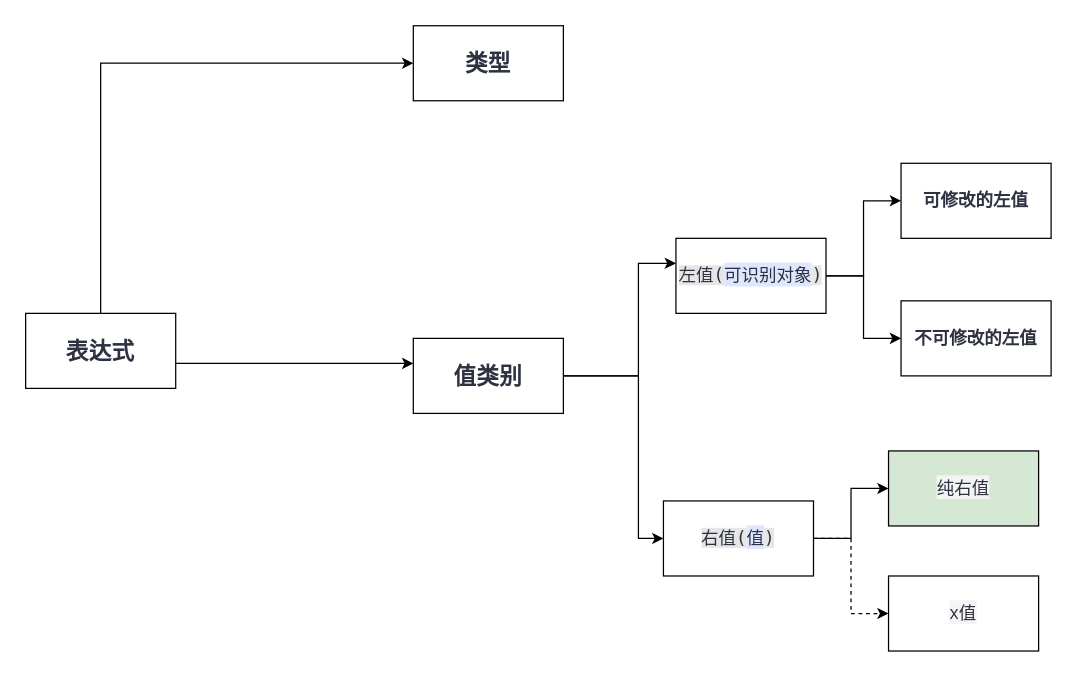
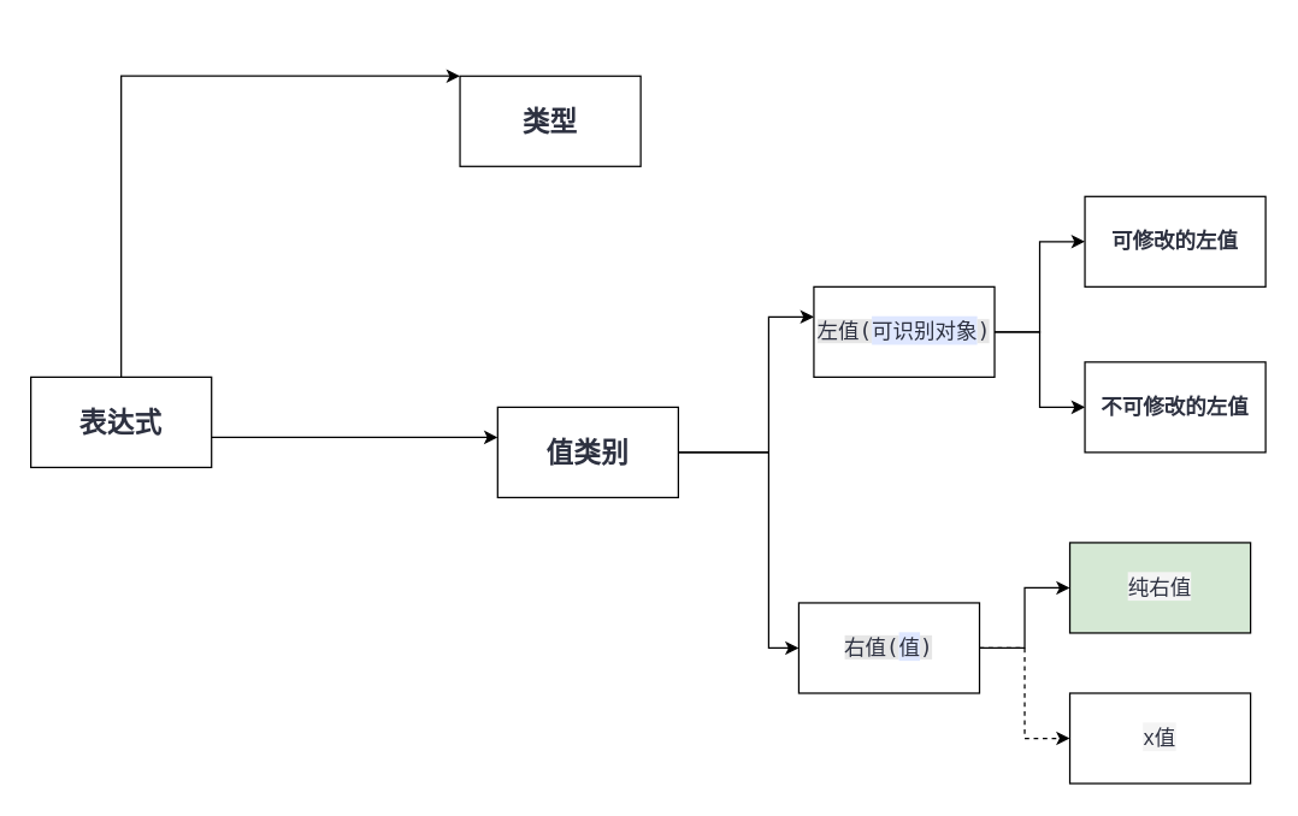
- <mxCell id="5" value="&lt;span style=&quot;color: rgb(45, 49, 64); font-family: &amp;quot;Open Sans&amp;quot;; font-size: 18px; font-weight: 700; letter-spacing: 0.25px; text-align: start; background-color: rgb(255, 255, 255);&quot;&gt;类型&lt;/span&gt;" style="rounded=0;whiteSpace=wrap;html=1;" vertex="1" parent="1"><mxGeometry x="330" y="20" width="120" height="60" as="geometry" /></mxCell>
+ <mxCell id="5" value="&lt;span style=&quot;color: rgb(45, 49, 64); font-family: &amp;quot;Open Sans&amp;quot;; font-size: 18px; font-weight: 700; letter-spacing: 0.25px; text-align: start; background-color: rgb(255, 255, 255);&quot;&gt;类型&lt;/span&gt;" style="rounded=0;whiteSpace=wrap;html=1;" vertex="1" parent="1"><mxGeometry x="305" y="50" width="120" height="60" as="geometry" /></mxCell>
